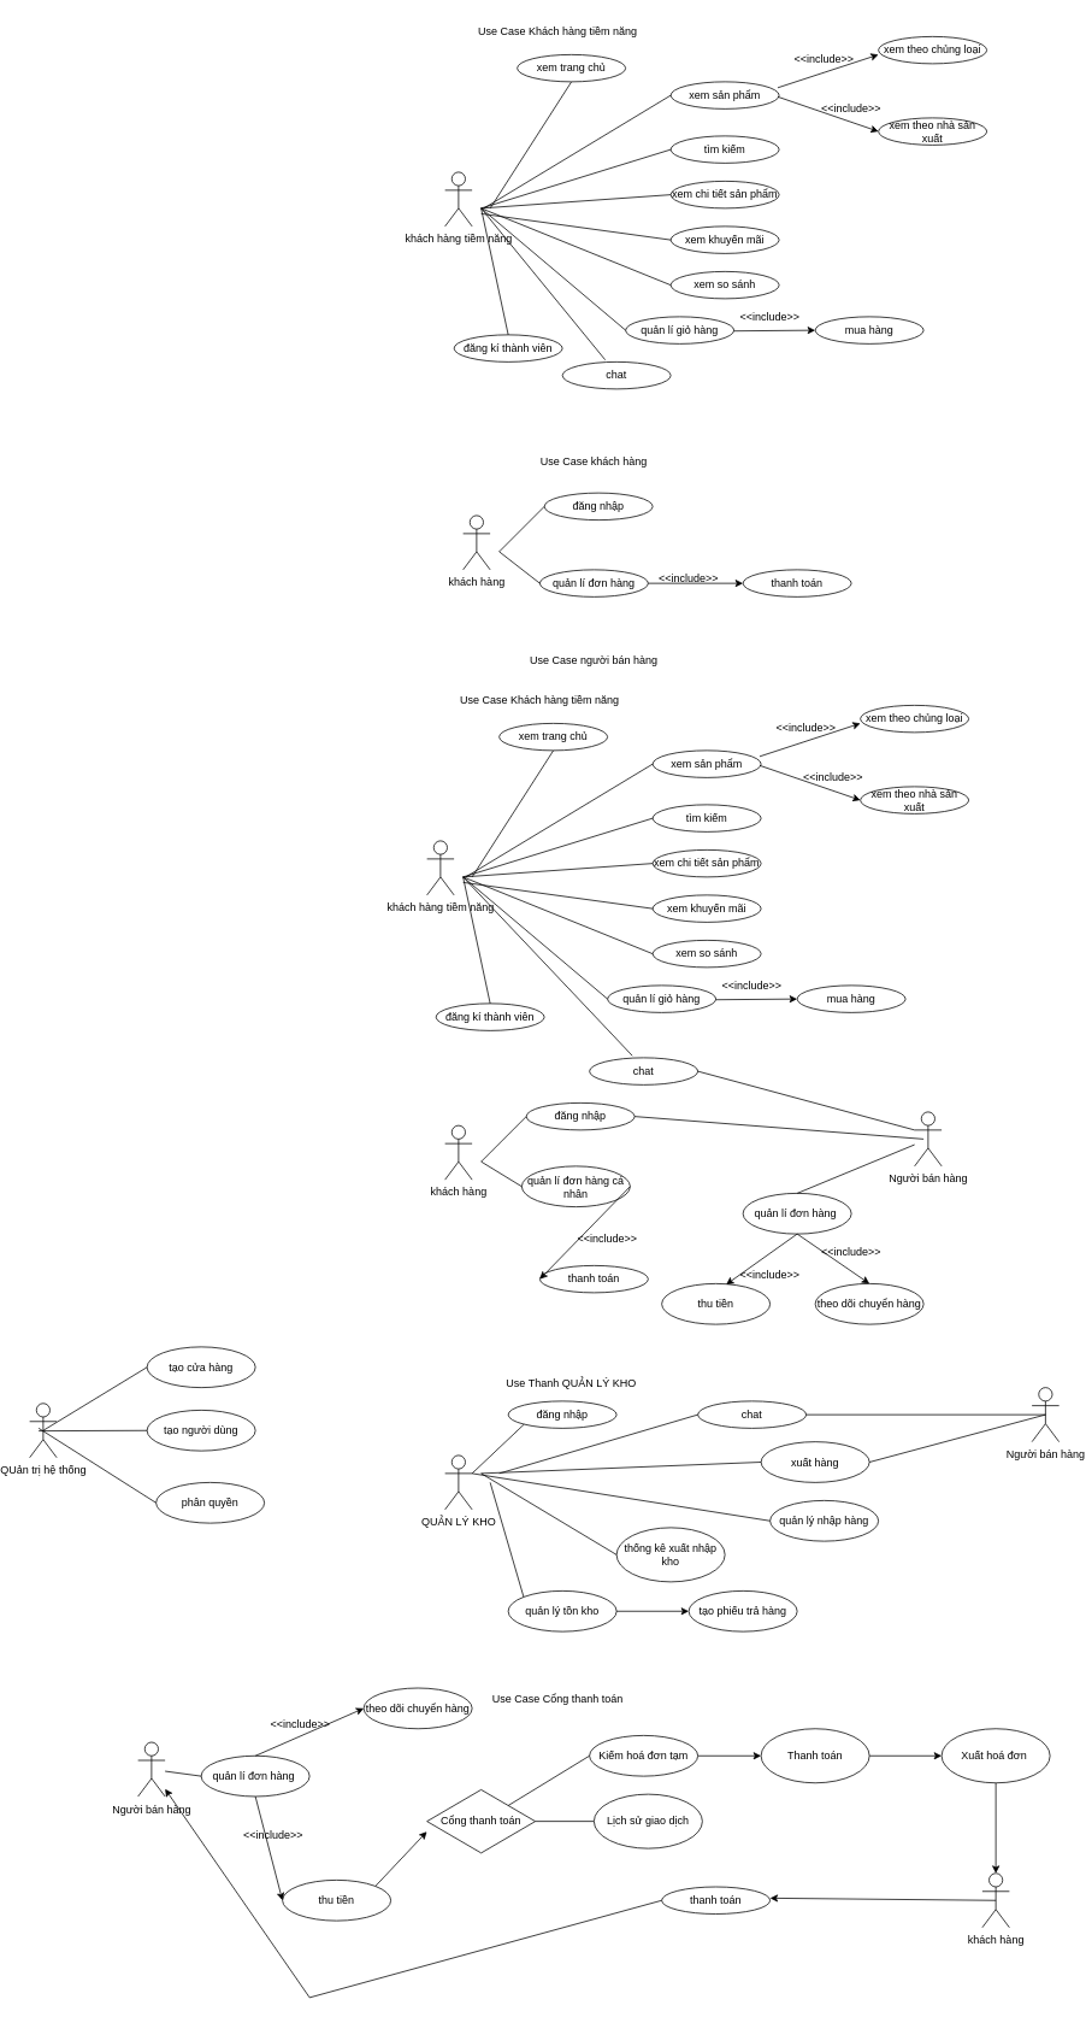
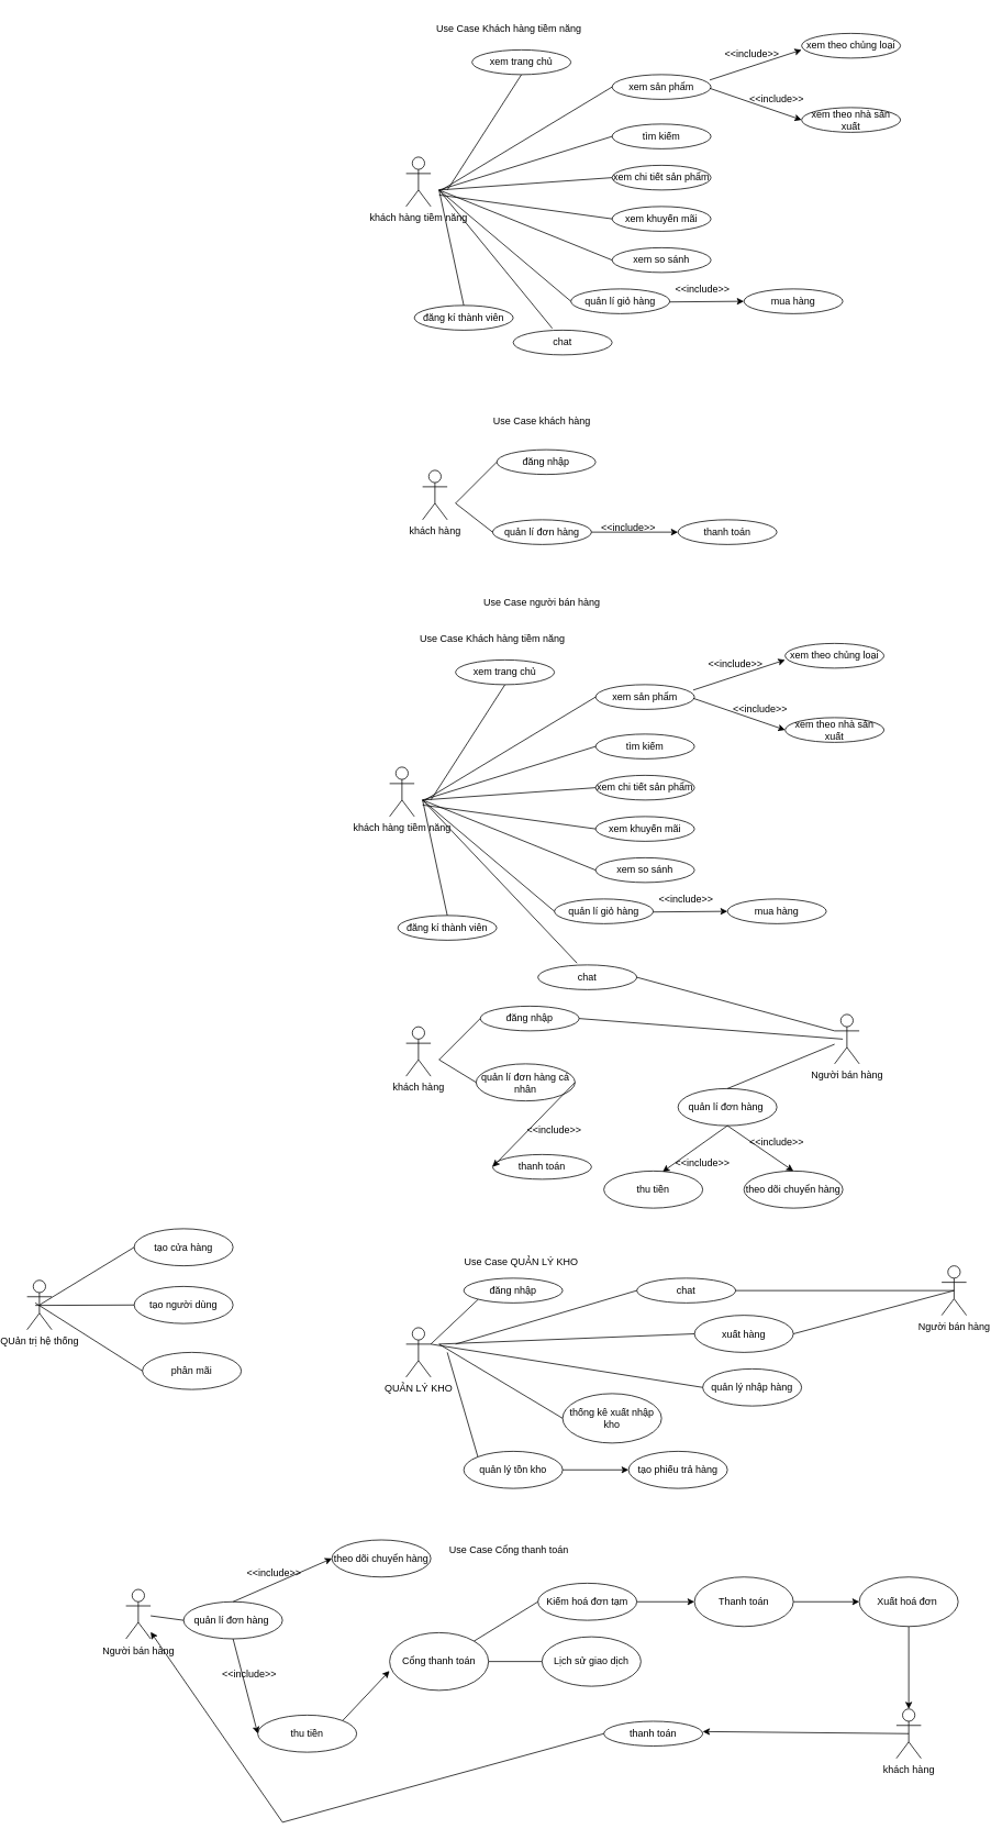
- <mxCell id="89" value="Use Thanh QUẢN LÝ KHO" style="text;html=1;strokeColor=none;fillColor=none;align=center;verticalAlign=middle;whiteSpace=wrap;rounded=0;" vertex="1" parent="1"><mxGeometry x="475" y="1510" width="290" height="40" as="geometry" /></mxCell>
+ <mxCell id="89" value="Use Case QUẢN LÝ KHO" style="text;html=1;strokeColor=none;fillColor=none;align=center;verticalAlign=middle;whiteSpace=wrap;rounded=0;" vertex="1" parent="1"><mxGeometry x="475" y="1510" width="290" height="40" as="geometry" /></mxCell>
- <mxCell id="96" value="phân quyền" style="ellipse;whiteSpace=wrap;html=1;" vertex="1" parent="1"><mxGeometry x="160" y="1640" width="120" height="45" as="geometry" /></mxCell>
+ <mxCell id="96" value="phân mãi" style="ellipse;whiteSpace=wrap;html=1;" vertex="1" parent="1"><mxGeometry x="160" y="1640" width="120" height="45" as="geometry" /></mxCell>
- <mxCell id="117" value="Cổng thanh toán" style="rhombus;whiteSpace=wrap;html=1;" vertex="1" parent="1"><mxGeometry x="460" y="1980" width="120" height="70" as="geometry" /></mxCell>
+ <mxCell id="117" value="Cổng thanh toán" style="ellipse;whiteSpace=wrap;html=1;" vertex="1" parent="1"><mxGeometry x="460" y="1980" width="120" height="70" as="geometry" /></mxCell>
